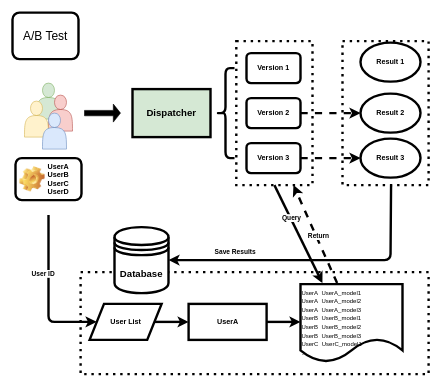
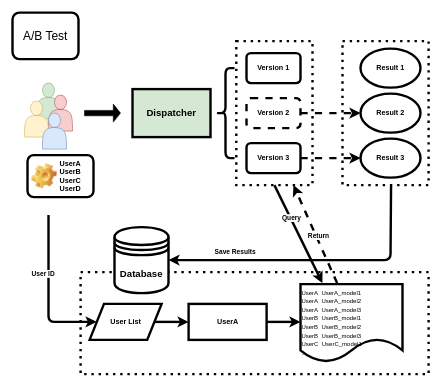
- <mxCell id="16" value="&lt;b&gt;Result 1&lt;/b&gt;" style="ellipse;whiteSpace=wrap;html=1;strokeWidth=4;fillColor=#FFFFFF;" vertex="1" parent="1"><mxGeometry x="600" y="70.5" width="100" height="65" as="geometry" /></mxCell>
+ <mxCell id="16" value="&lt;b&gt;Result 1&lt;/b&gt;" style="ellipse;whiteSpace=wrap;html=1;strokeWidth=4;fillColor=#FFFFFF;" vertex="1" parent="1"><mxGeometry x="600" y="80.5" width="100" height="65" as="geometry" /></mxCell>
- <mxCell id="13" value="&lt;b&gt;Version 2&lt;/b&gt;" style="rounded=1;whiteSpace=wrap;html=1;strokeWidth=4;fillColor=#FFFFFF;" vertex="1" parent="1"><mxGeometry x="410" y="163" width="90" height="50" as="geometry" /></mxCell>
+ <mxCell id="13" value="&lt;b&gt;Version 2&lt;/b&gt;" style="rounded=1;whiteSpace=wrap;html=1;strokeWidth=4;fillColor=#FFFFFF;dashed=1;" vertex="1" parent="1"><mxGeometry x="410" y="163" width="90" height="50" as="geometry" /></mxCell>
- <mxCell id="15" value="UserA&lt;br&gt;UserB&lt;br&gt;UserC&lt;br&gt;UserD" style="label;whiteSpace=wrap;html=1;image=img/clipart/Gear_128x128.png;strokeWidth=4;fillColor=#FFFFFF;" vertex="1" parent="1"><mxGeometry x="25" y="263" width="110" height="70" as="geometry" /></mxCell>
+ <mxCell id="15" value="UserA&lt;br&gt;UserB&lt;br&gt;UserC&lt;br&gt;UserD" style="label;whiteSpace=wrap;html=1;image=img/clipart/Gear_128x128.png;strokeWidth=4;fillColor=#FFFFFF;" vertex="1" parent="1"><mxGeometry x="45" y="258" width="110" height="70" as="geometry" /></mxCell>
